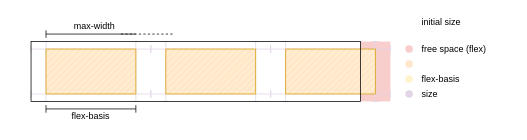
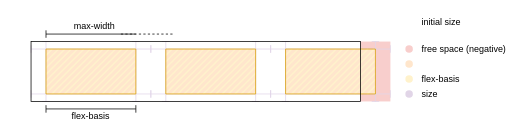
- <mxCell id="18" value="free space (flex)" style="text;html=1;strokeColor=none;fillColor=none;align=left;verticalAlign=middle;whiteSpace=wrap;rounded=0;" vertex="1" parent="1"><mxGeometry x="560" y="55" width="120" height="20" as="geometry" /></mxCell>
+ <mxCell id="18" value="free space (negative)" style="text;html=1;strokeColor=none;fillColor=none;align=left;verticalAlign=middle;whiteSpace=wrap;rounded=0;" vertex="1" parent="1"><mxGeometry x="560" y="55" width="120" height="20" as="geometry" /></mxCell>
